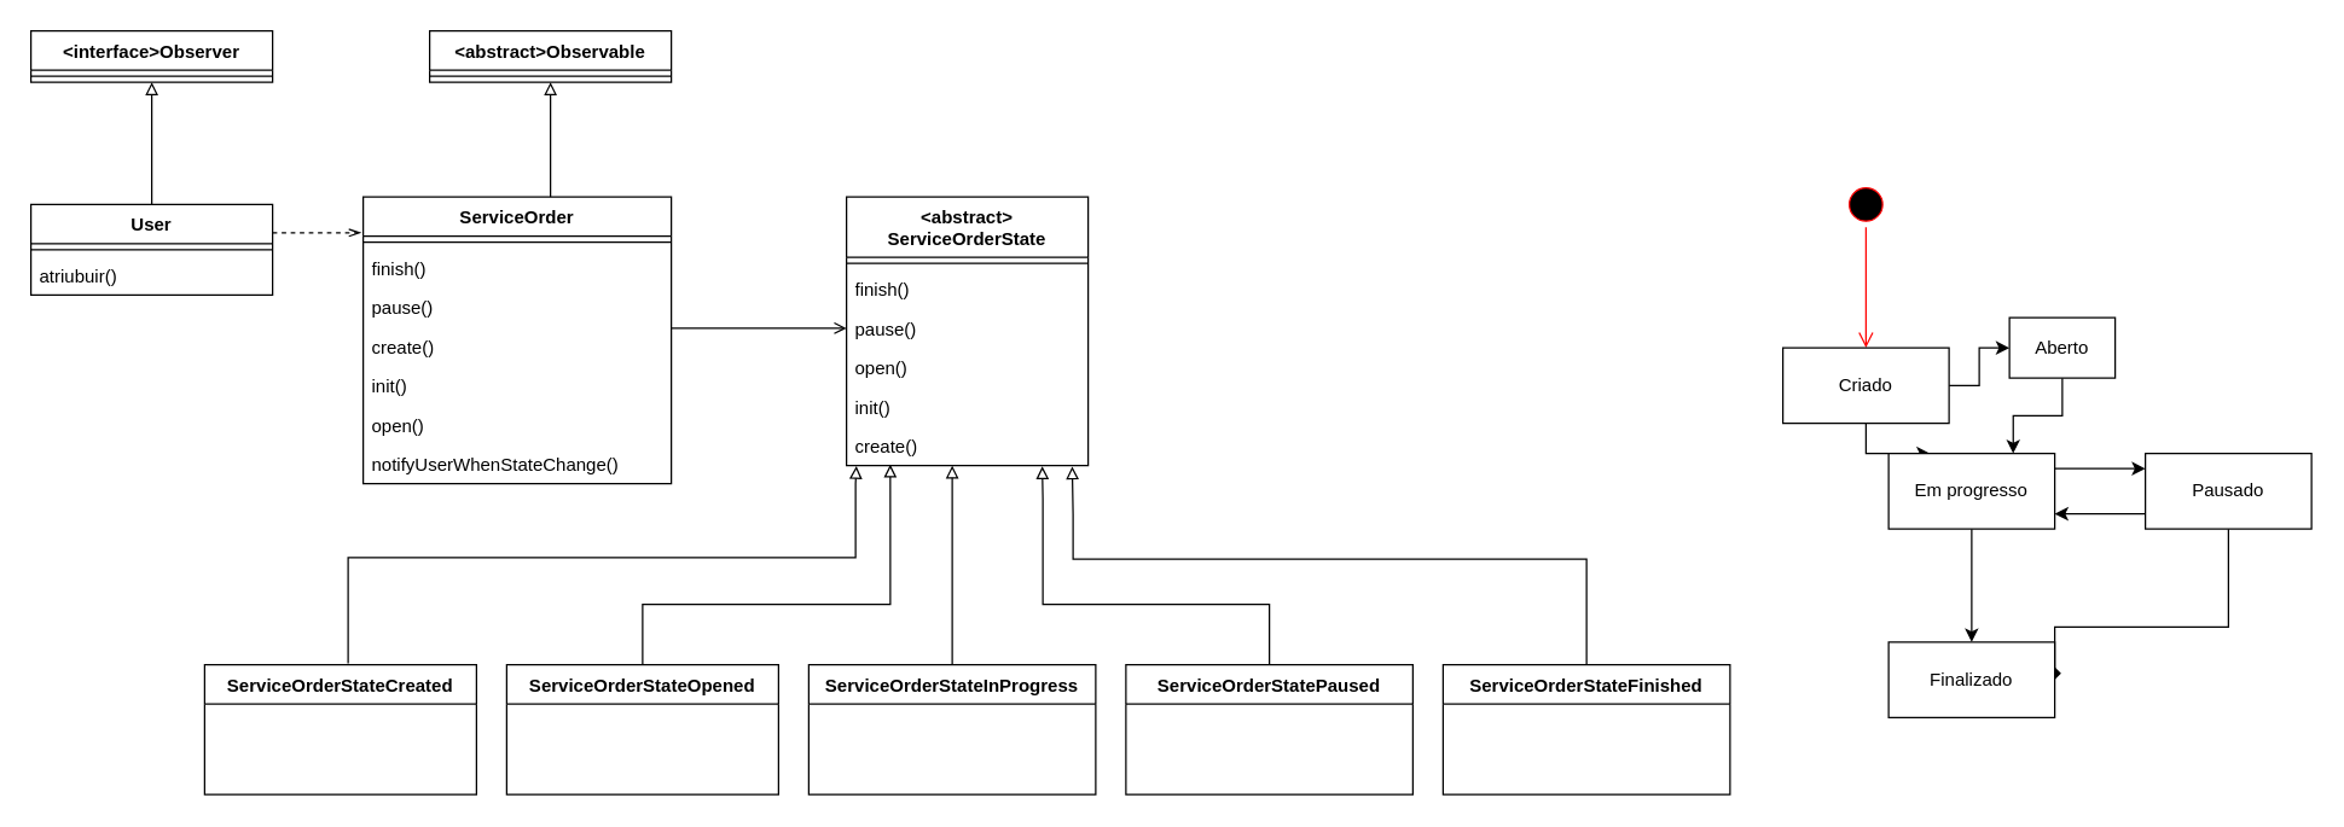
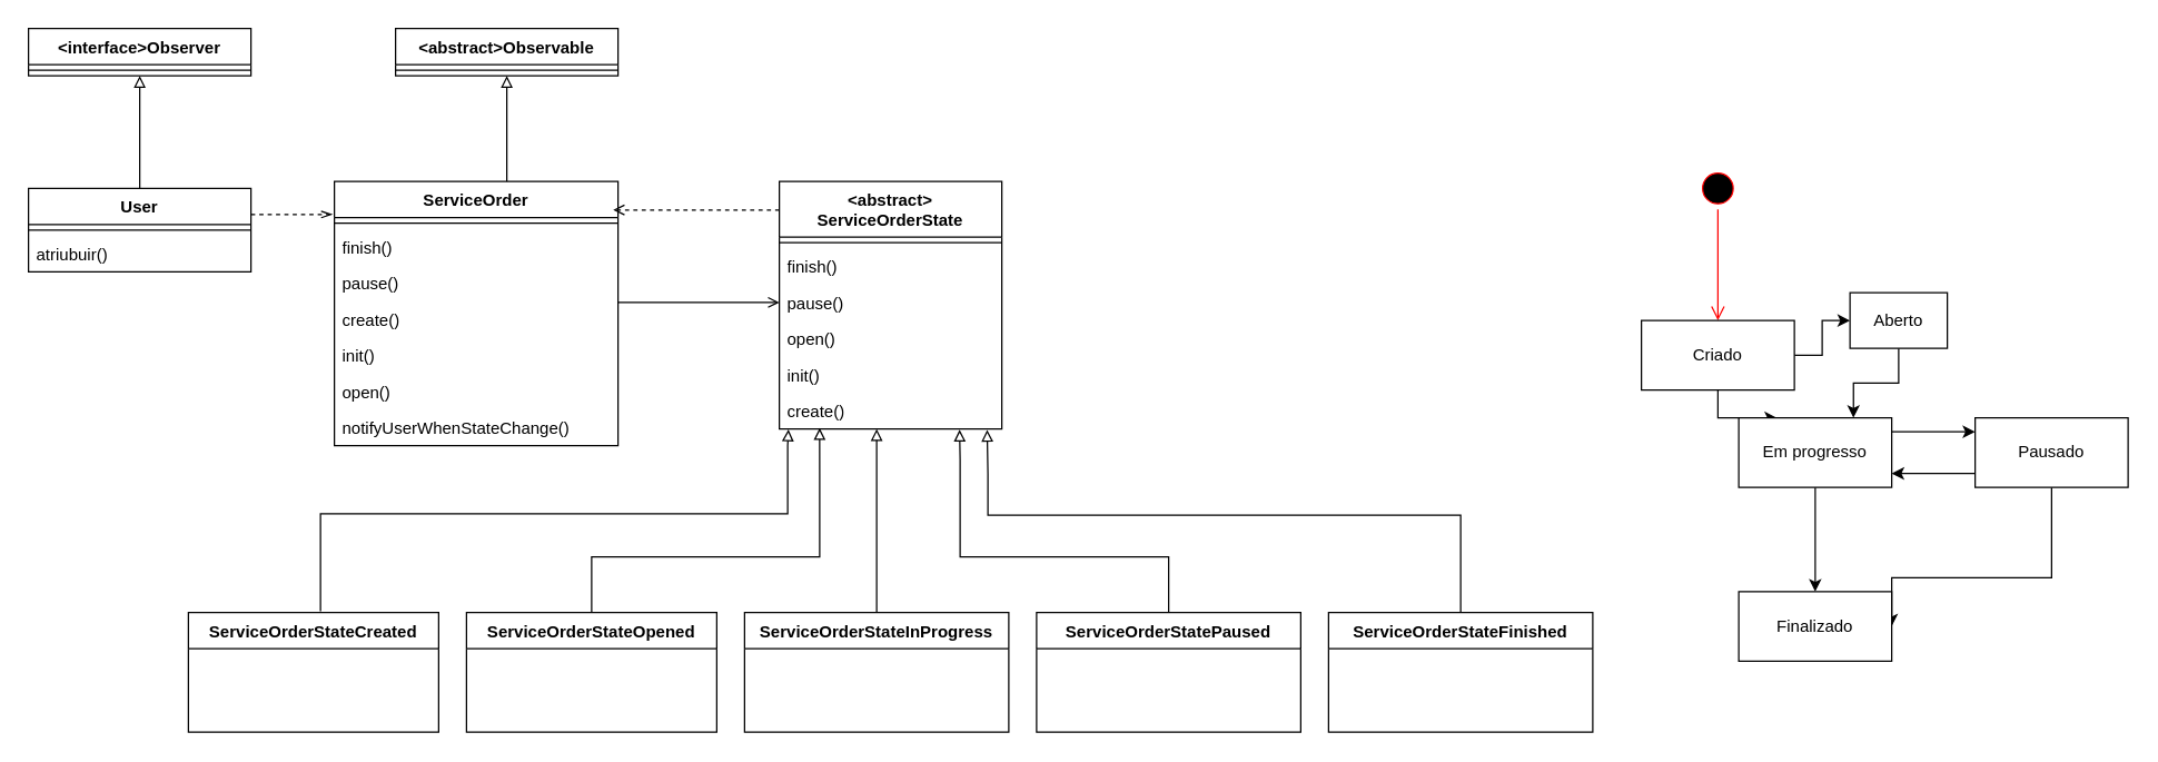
+ <mxCell id="43" style="edgeStyle=orthogonalEdgeStyle;rounded=0;orthogonalLoop=1;jettySize=auto;html=1;entryX=0.983;entryY=0.108;entryDx=0;entryDy=0;entryPerimeter=0;dashed=1;endArrow=open;endFill=0;" parent="1" source="2" target="11" edge="1"><mxGeometry relative="1" as="geometry"><Array as="points"><mxPoint x="502" y="150" /></Array></mxGeometry></mxCell>
- <mxCell id="37" style="edgeStyle=orthogonalEdgeStyle;rounded=0;orthogonalLoop=1;jettySize=auto;html=1;entryX=1;entryY=0.5;entryDx=0;entryDy=0;endArrow=diamond;" parent="1" source="38" target="39" edge="1"><mxGeometry relative="1" as="geometry"><Array as="points"><mxPoint x="1475" y="415" /></Array></mxGeometry></mxCell>
+ <mxCell id="37" style="edgeStyle=orthogonalEdgeStyle;rounded=0;orthogonalLoop=1;jettySize=auto;html=1;entryX=1;entryY=0.5;entryDx=0;entryDy=0;" parent="1" source="38" target="39" edge="1"><mxGeometry relative="1" as="geometry"><Array as="points"><mxPoint x="1475" y="415" /></Array></mxGeometry></mxCell>
